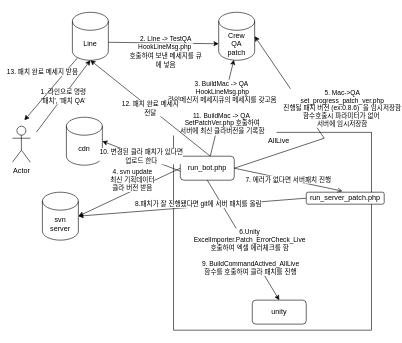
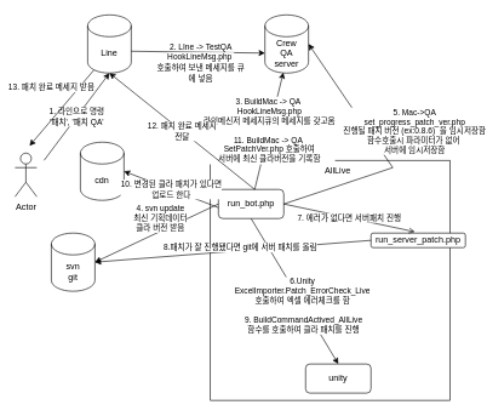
- <mxCell id="5" value="Crew&lt;br&gt;QA&lt;br&gt;patch" style="shape=cylinder3;whiteSpace=wrap;html=1;boundedLbl=1;backgroundOutline=1;size=15;" parent="1" vertex="1"><mxGeometry x="364" y="20" width="60" height="80" as="geometry" /></mxCell>
+ <mxCell id="5" value="Crew&lt;br&gt;QA&lt;br&gt;server" style="shape=cylinder3;whiteSpace=wrap;html=1;boundedLbl=1;backgroundOutline=1;size=15;" parent="1" vertex="1"><mxGeometry x="364" y="20" width="60" height="80" as="geometry" /></mxCell>
- <mxCell id="15" value="svn&lt;br&gt;server" style="shape=cylinder3;whiteSpace=wrap;html=1;boundedLbl=1;backgroundOutline=1;size=15;" parent="1" vertex="1"><mxGeometry x="70" y="320" width="60" height="80" as="geometry" /></mxCell>
+ <mxCell id="15" value="svn&lt;br&gt;git" style="shape=cylinder3;whiteSpace=wrap;html=1;boundedLbl=1;backgroundOutline=1;size=15;" parent="1" vertex="1"><mxGeometry x="70" y="320" width="60" height="80" as="geometry" /></mxCell>
